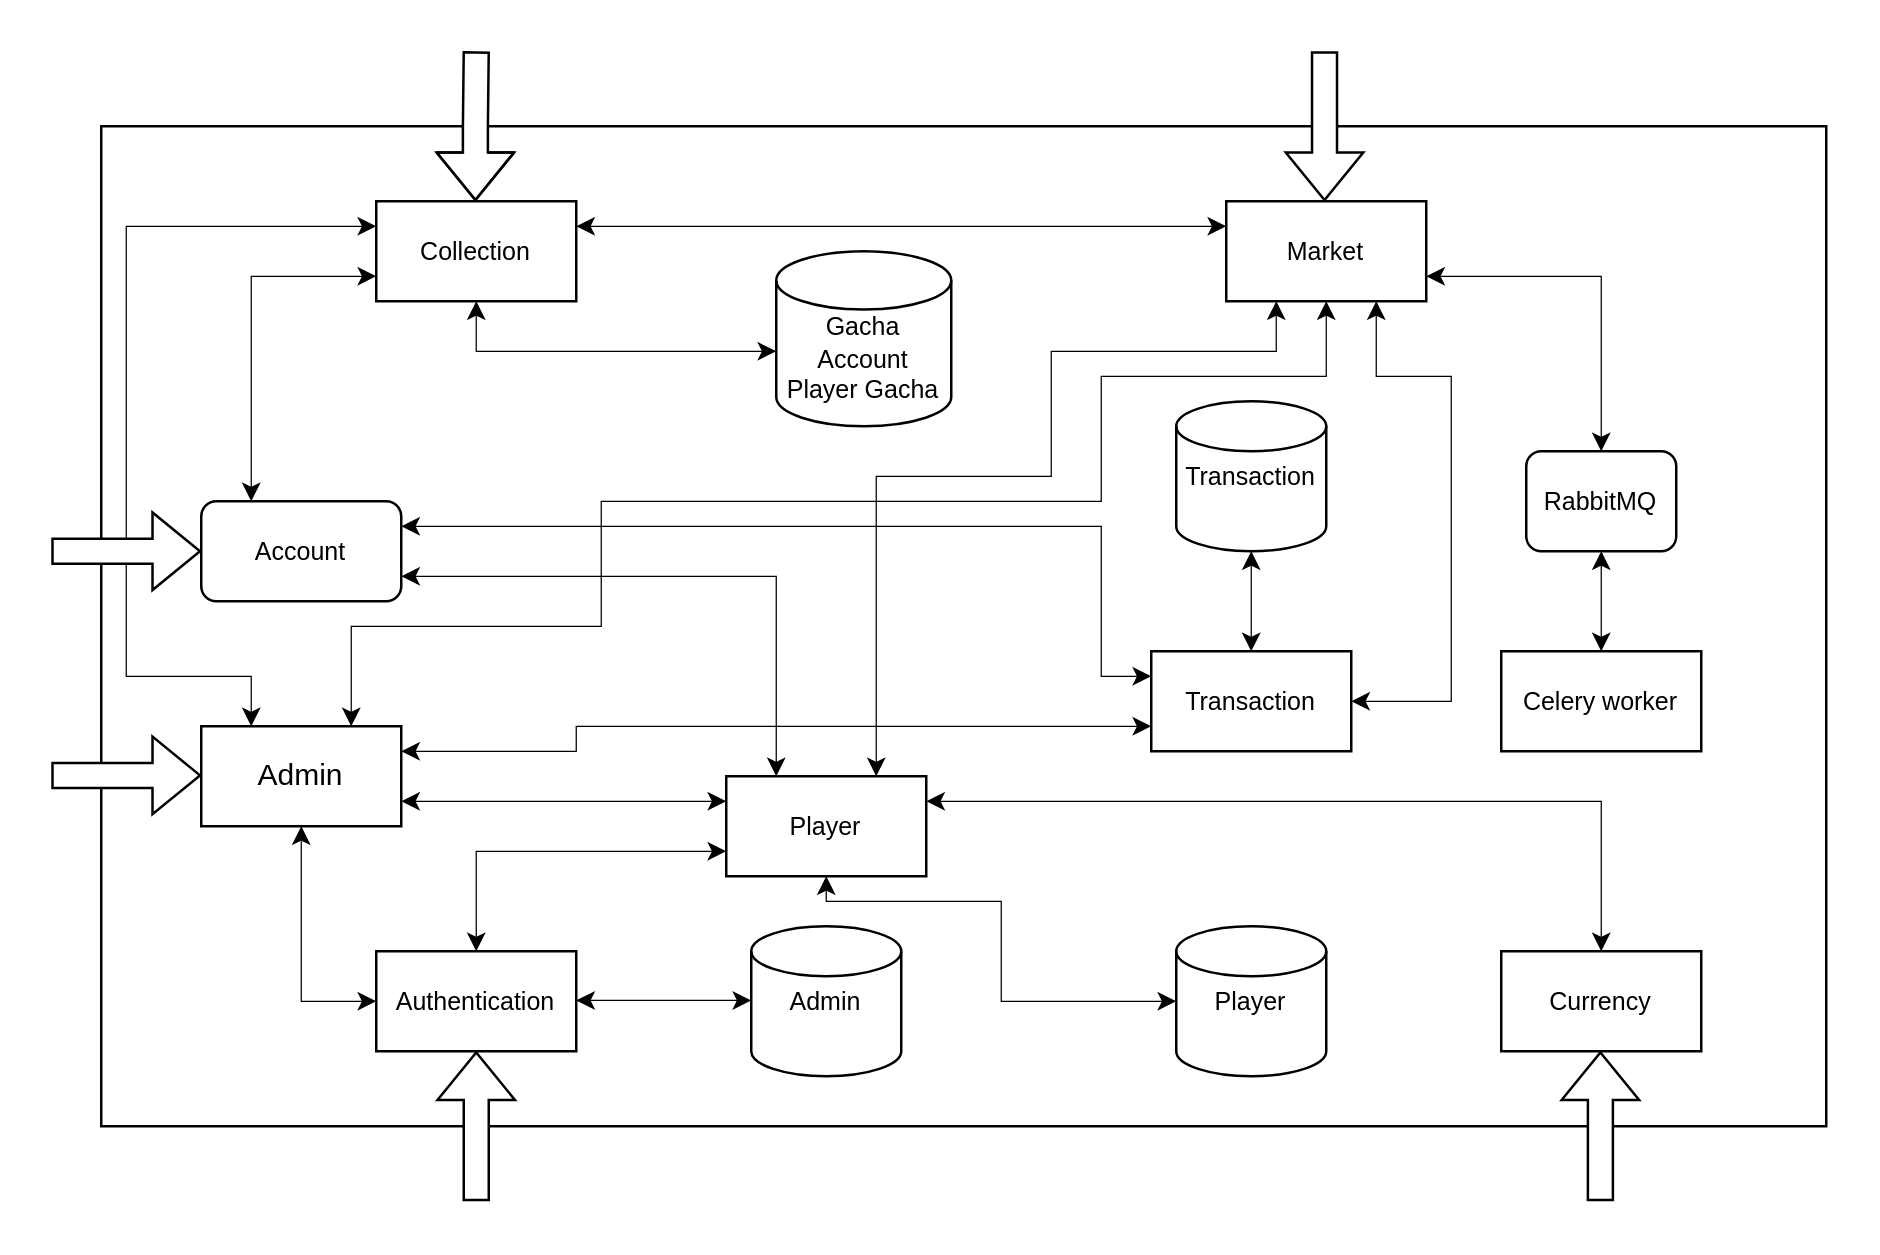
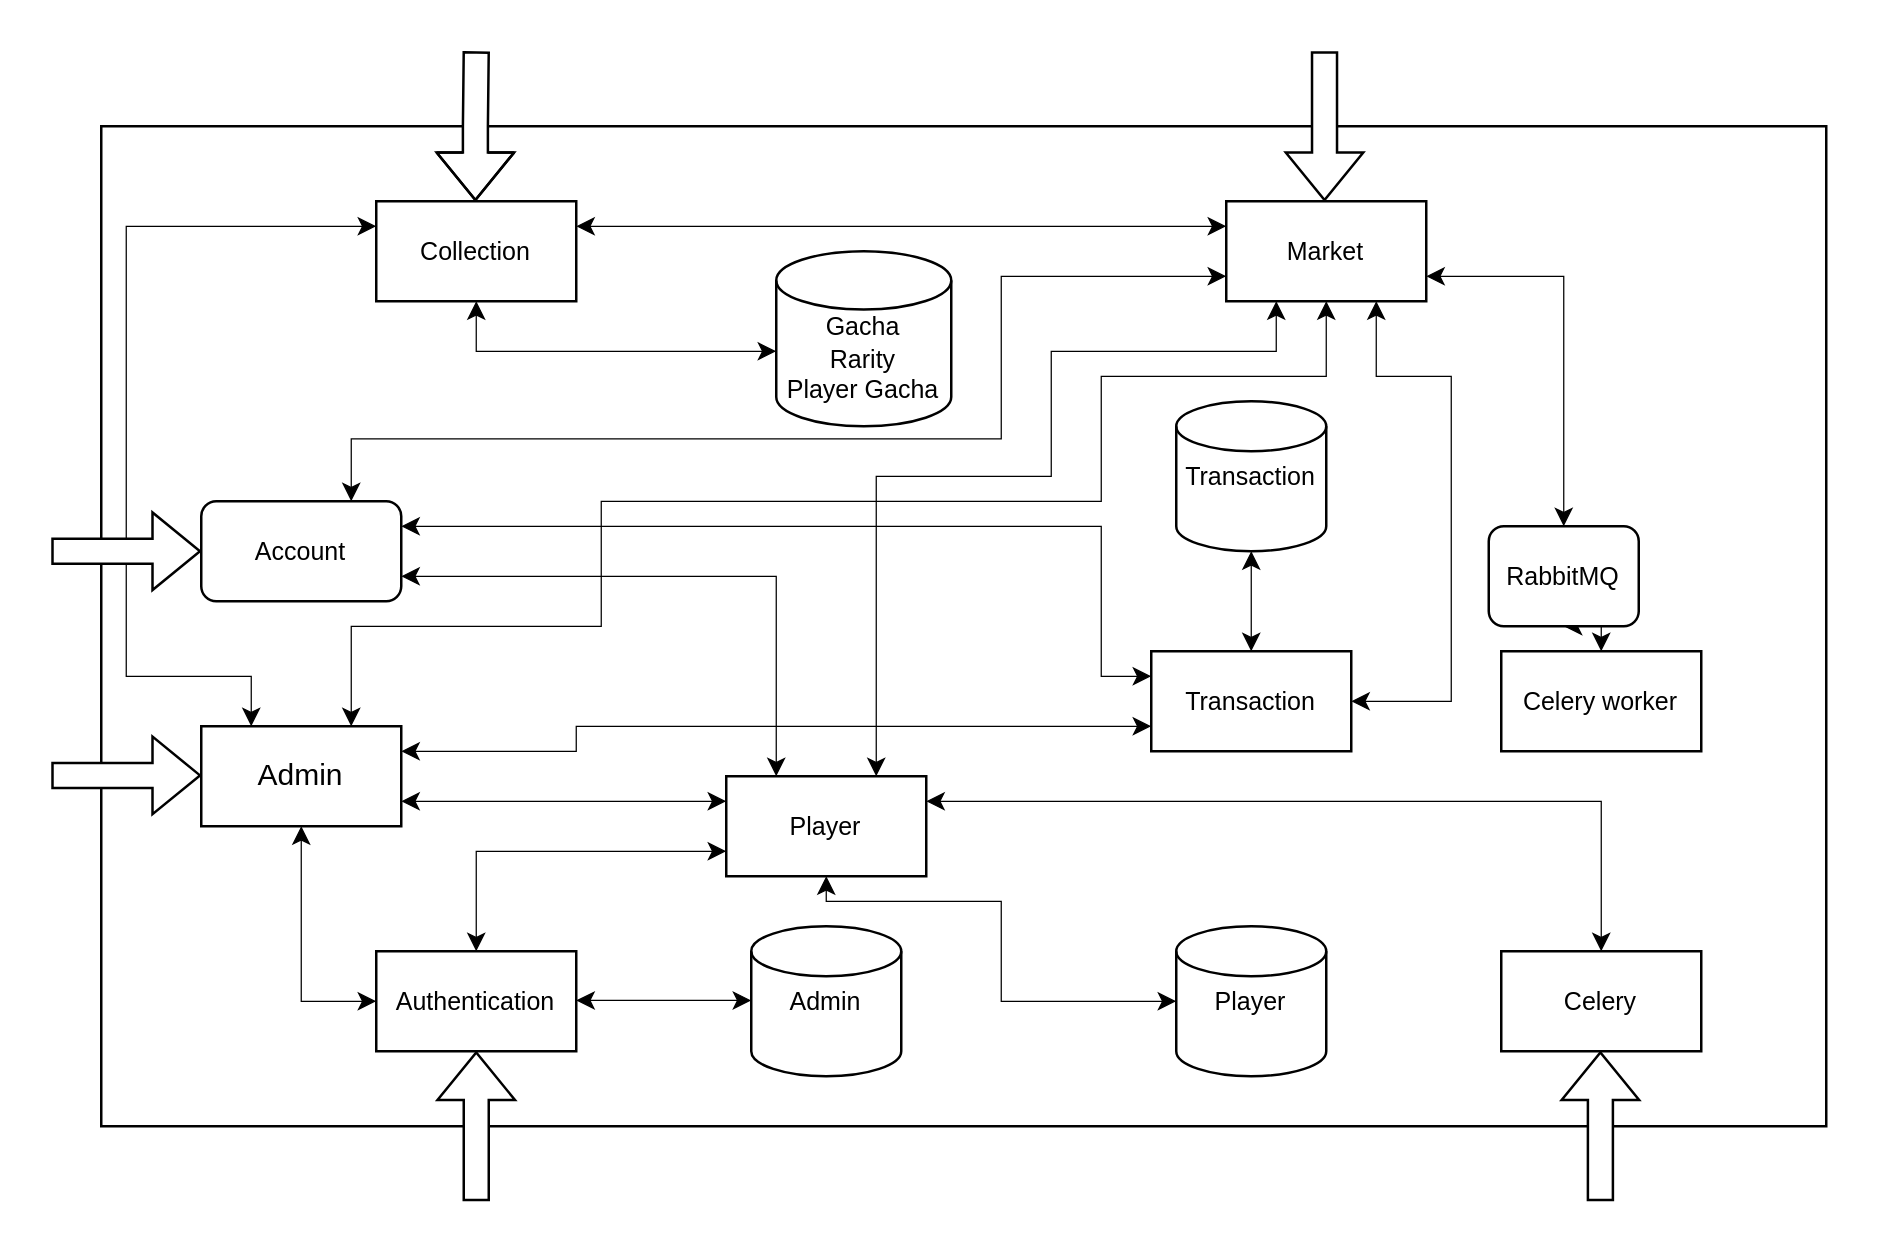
- <mxCell id="27" value="" style="endArrow=classic;startArrow=classic;html=1;rounded=0;entryX=0;entryY=0.75;entryDx=0;entryDy=0;exitX=0.25;exitY=0;exitDx=0;exitDy=0;strokeWidth=0.5;" parent="1" source="25" target="8" edge="1"><mxGeometry width="50" height="50" relative="1" as="geometry"><mxPoint x="119.66" y="200" as="sourcePoint" /><mxPoint x="119.66" y="150" as="targetPoint" /><Array as="points"><mxPoint x="100" y="110" /><mxPoint x="140" y="110" /></Array></mxGeometry></mxCell>
- <mxCell id="26" value="&lt;font style=&quot;font-size: 10px;&quot;&gt;&lt;br&gt;Gacha&lt;br&gt;&lt;/font&gt;&lt;div style=&quot;font-size: 11px;&quot;&gt;&lt;font style=&quot;font-size: 10px;&quot;&gt;Account&lt;/font&gt;&lt;/div&gt;&lt;div style=&quot;font-size: 10px;&quot;&gt;&lt;font style=&quot;font-size: 10px;&quot;&gt;Player&lt;/font&gt;&lt;font style=&quot;font-size: 10px;&quot;&gt; Gacha&lt;br&gt;&lt;/font&gt;&lt;/div&gt;" style="strokeWidth=1;html=1;shape=mxgraph.flowchart.database;whiteSpace=wrap;" parent="1" vertex="1"><mxGeometry x="310" y="100" width="70" height="70" as="geometry" /></mxCell>
+ <mxCell id="26" value="&lt;font style=&quot;font-size: 10px;&quot;&gt;&lt;br&gt;Gacha&lt;br&gt;&lt;/font&gt;&lt;div style=&quot;font-size: 11px;&quot;&gt;&lt;font style=&quot;font-size: 10px;&quot;&gt;Rarity&lt;/font&gt;&lt;/div&gt;&lt;div style=&quot;font-size: 10px;&quot;&gt;&lt;font style=&quot;font-size: 10px;&quot;&gt;Player&lt;/font&gt;&lt;font style=&quot;font-size: 10px;&quot;&gt; Gacha&lt;br&gt;&lt;/font&gt;&lt;/div&gt;" style="strokeWidth=1;html=1;shape=mxgraph.flowchart.database;whiteSpace=wrap;" parent="1" vertex="1"><mxGeometry x="310" y="100" width="70" height="70" as="geometry" /></mxCell>
+ <mxCell id="42" value="" style="endArrow=classic;startArrow=classic;html=1;rounded=0;strokeWidth=0.5;edgeStyle=orthogonalEdgeStyle;exitX=0.75;exitY=0;exitDx=0;exitDy=0;entryX=0;entryY=0.75;entryDx=0;entryDy=0;" parent="1" source="25" target="5" edge="1"><mxGeometry width="50" height="50" relative="1" as="geometry"><mxPoint x="140" y="195" as="sourcePoint" /><mxPoint x="490" y="105" as="targetPoint" /><Array as="points"><mxPoint x="140" y="175" /><mxPoint x="400" y="175" /><mxPoint x="400" y="110" /></Array></mxGeometry></mxCell>
- <mxCell id="39" value="&lt;font style=&quot;font-size: 10px;&quot;&gt;RabbitMQ&lt;/font&gt;" style="rounded=1;whiteSpace=wrap;html=1;" parent="1" vertex="1"><mxGeometry x="610" y="180" width="60" height="40" as="geometry" /></mxCell>
+ <mxCell id="39" value="&lt;font style=&quot;font-size: 10px;&quot;&gt;RabbitMQ&lt;/font&gt;" style="rounded=1;whiteSpace=wrap;html=1;" parent="1" vertex="1"><mxGeometry x="595" y="210" width="60" height="40" as="geometry" /></mxCell>
- <mxCell id="4" value="&lt;font style=&quot;font-size: 10px;&quot;&gt;Currency&lt;/font&gt;" style="rounded=0;whiteSpace=wrap;html=1;strokeWidth=1;" parent="1" vertex="1"><mxGeometry x="600" y="380" width="80" height="40" as="geometry" /></mxCell>
+ <mxCell id="4" value="&lt;font style=&quot;font-size: 10px;&quot;&gt;Celery&lt;/font&gt;" style="rounded=0;whiteSpace=wrap;html=1;strokeWidth=1;" parent="1" vertex="1"><mxGeometry x="600" y="380" width="80" height="40" as="geometry" /></mxCell>
